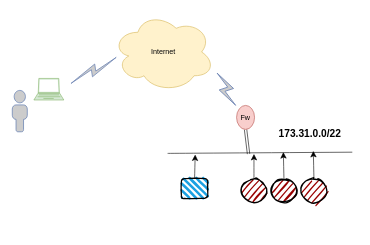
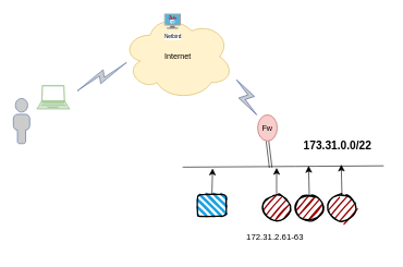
+ <mxCell id="14" value="Netbird" style="image;sketch=0;aspect=fixed;html=1;points=[];align=center;fontSize=8;image=img/lib/mscae/Free_Services.svg;" vertex="1" parent="1"><mxGeometry x="251" y="20" width="26" height="23.92" as="geometry" /></mxCell>
+ <mxCell id="18" value="&lt;span style=&quot;caret-color: rgb(0, 0, 0); color: rgb(0, 0, 0); font-family: helvetica, arial, verdana, sans-serif; font-size: 13px; font-style: normal; font-variant-caps: normal; font-weight: 300; letter-spacing: normal; orphans: auto; text-align: right; text-indent: 0px; text-transform: none; white-space: normal; widows: auto; word-spacing: 0px; -webkit-text-stroke-width: 0px; background-color: rgb(255, 255, 255); text-decoration: none; display: inline !important; float: none;&quot;&gt;172.31.2.61-63&lt;/span&gt;" style="text;whiteSpace=wrap;html=1;" vertex="1" parent="1"><mxGeometry x="374.5" y="348" width="97" height="38" as="geometry" /></mxCell>
